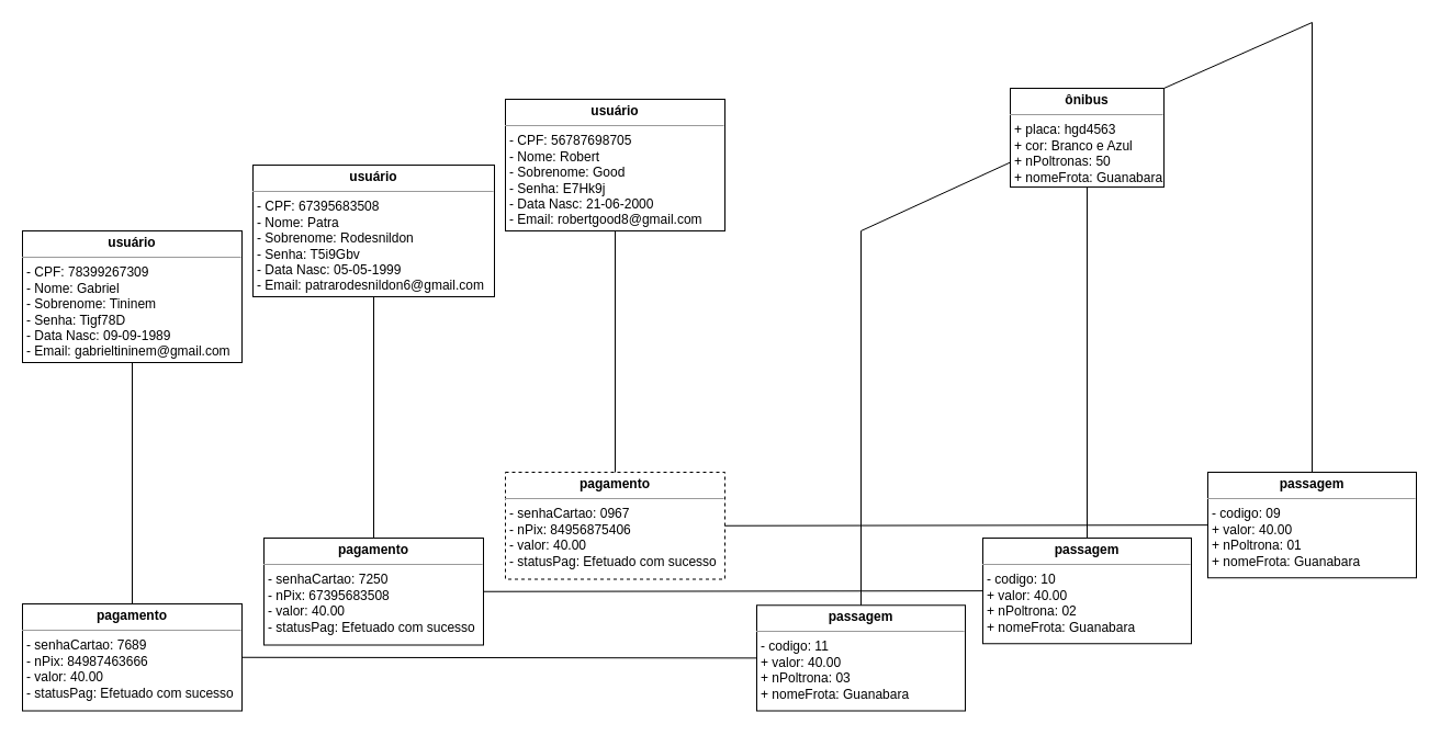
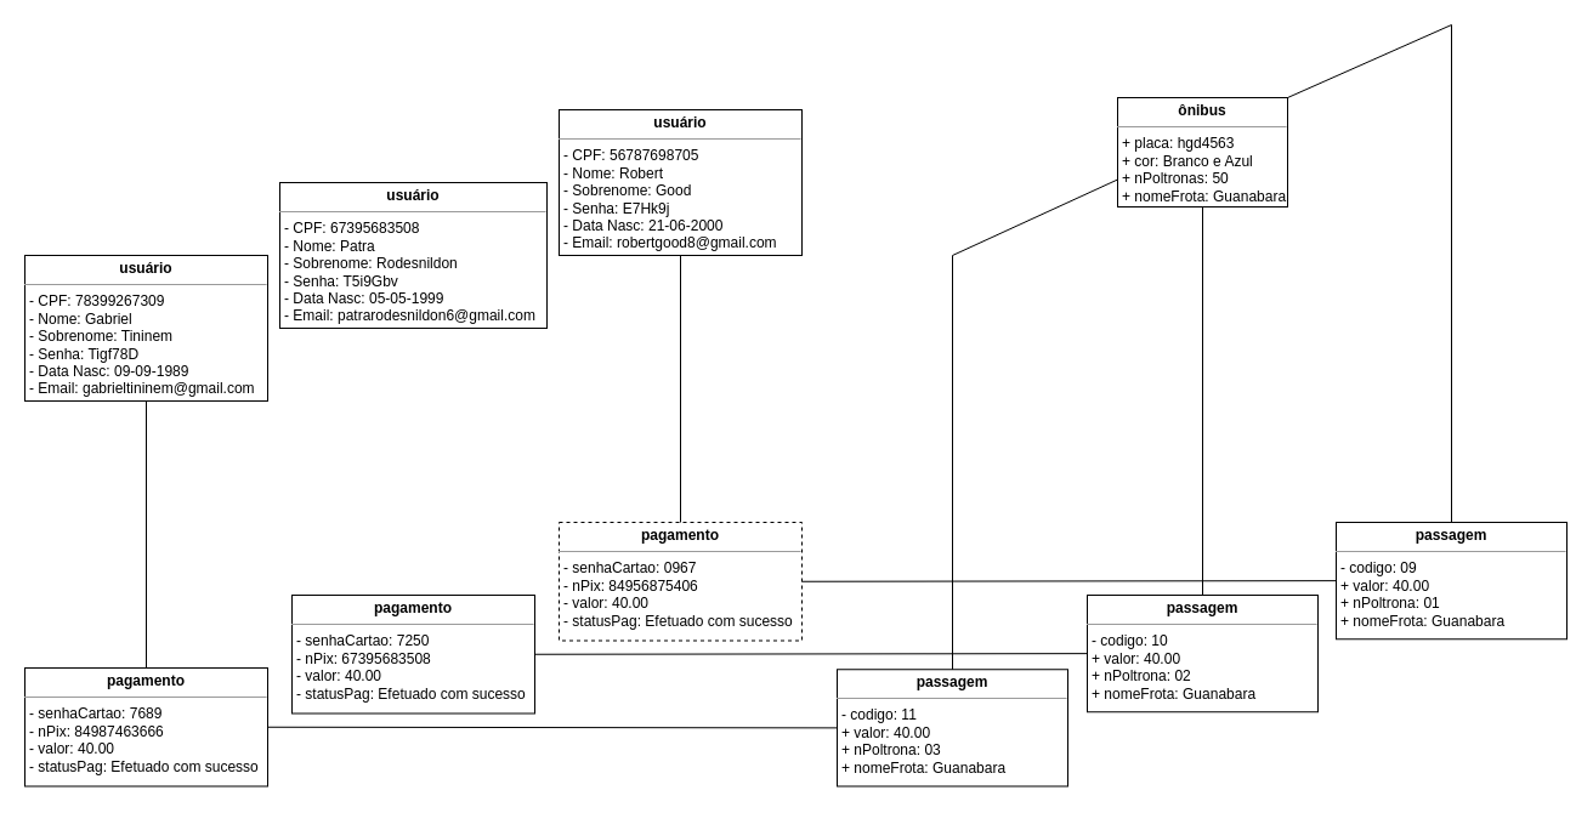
- <mxCell id="11" value="" style="endArrow=none;html=1;rounded=0;entryX=0.5;entryY=1;entryDx=0;entryDy=0;exitX=0.5;exitY=0;exitDx=0;exitDy=0;" edge="1" parent="1" source="10" target="9"><mxGeometry width="50" height="50" relative="1" as="geometry"><mxPoint x="570" y="440" as="sourcePoint" /><mxPoint x="570" y="220" as="targetPoint" /></mxGeometry></mxCell>
